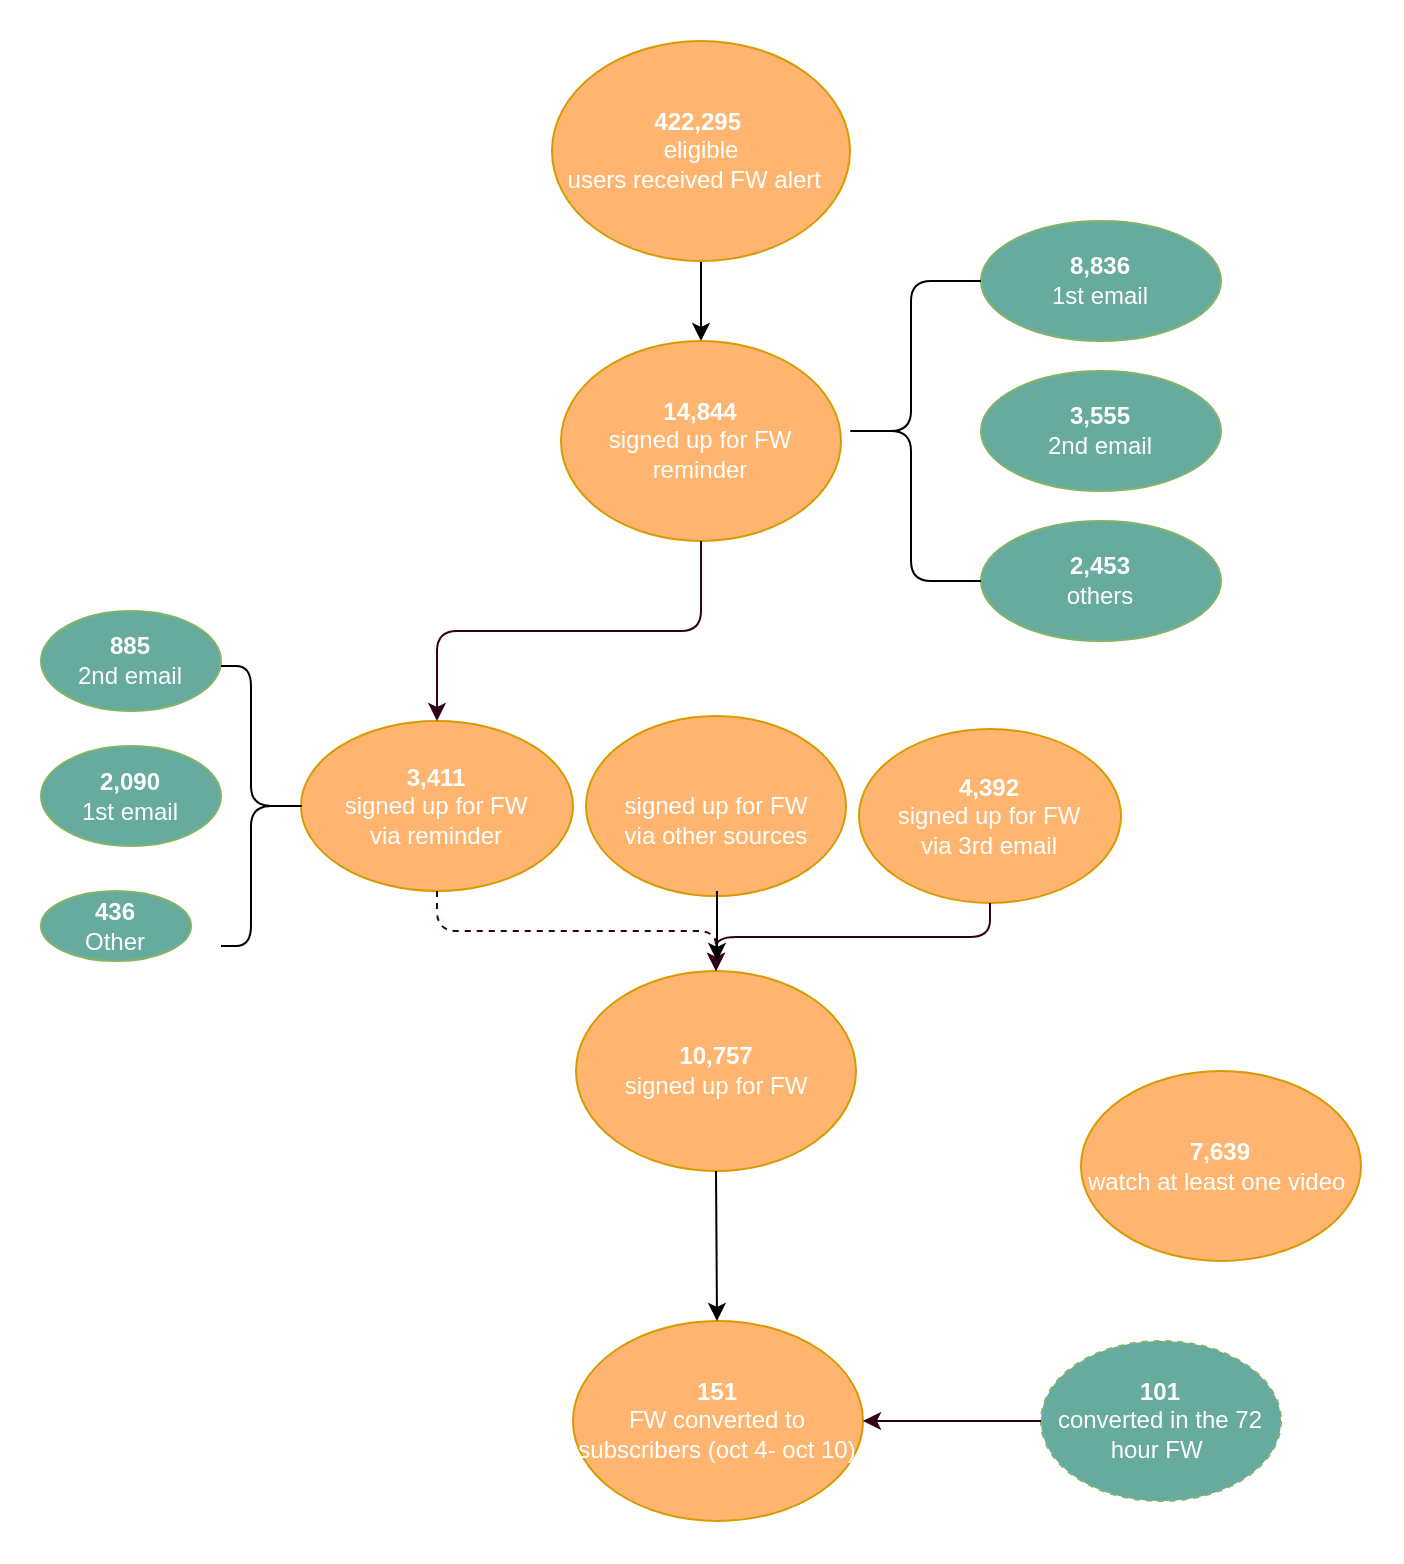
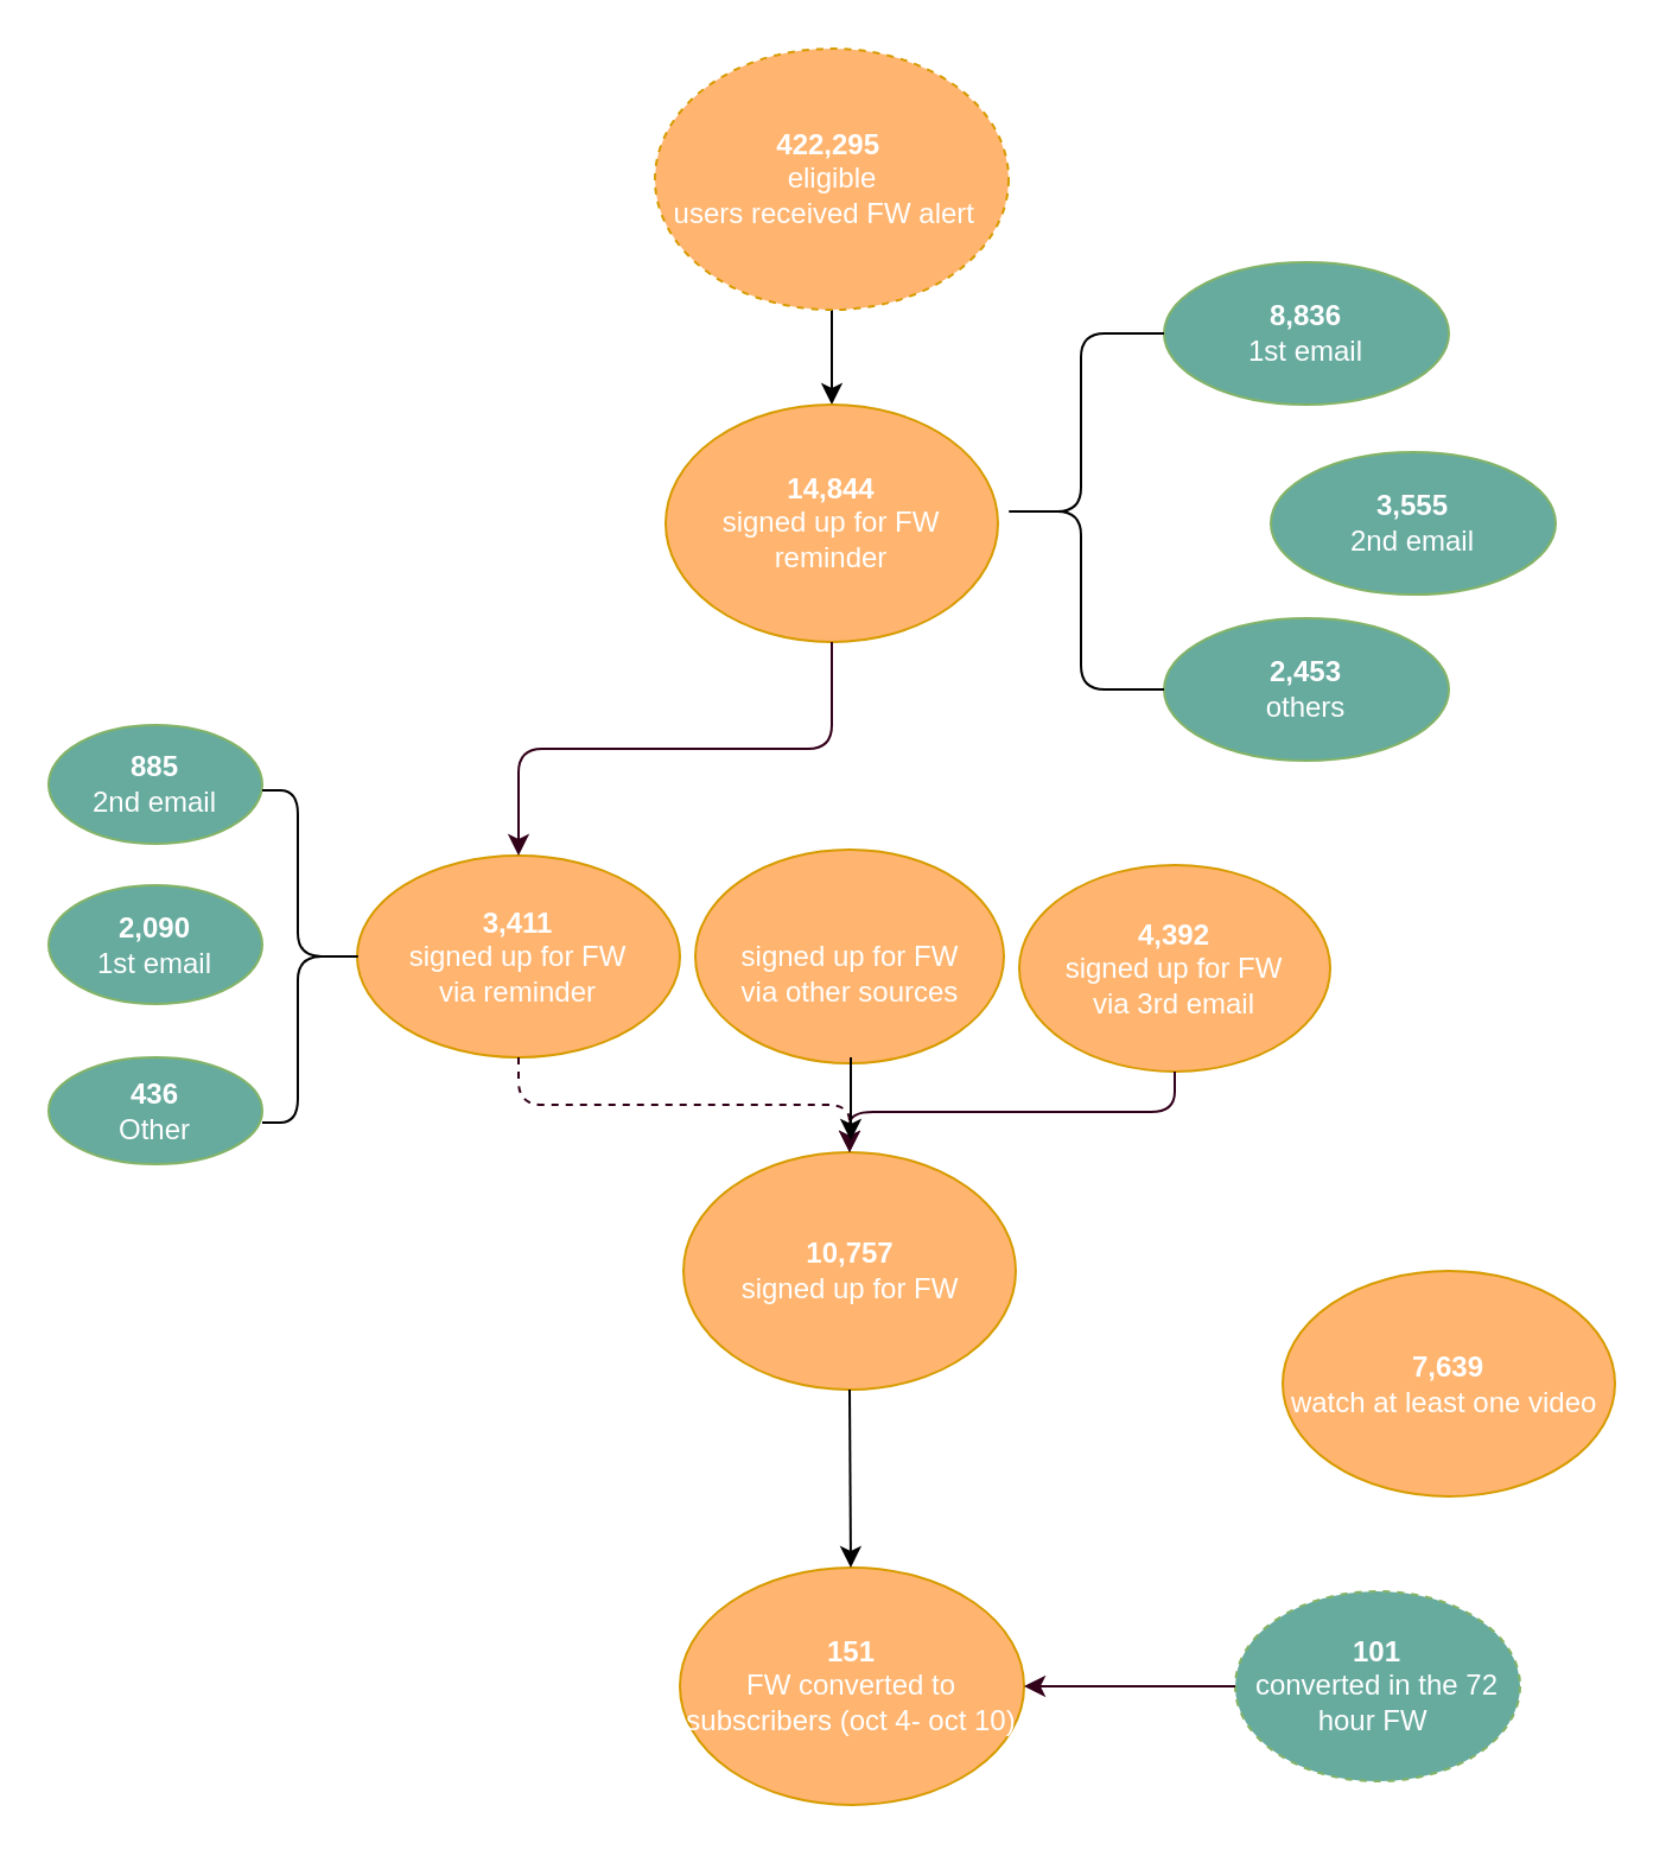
- <mxCell id="3" value="&lt;div&gt;&lt;span style=&quot;color: rgb(255 , 255 , 255)&quot;&gt;&lt;b&gt;422,295&amp;nbsp;&lt;/b&gt;&lt;/span&gt;&lt;/div&gt;&lt;div&gt;&lt;font color=&quot;#ffffff&quot;&gt;eligible users&amp;nbsp;&lt;span&gt;received&lt;/span&gt;&amp;nbsp;FW&amp;nbsp;alert&amp;nbsp;&amp;nbsp;&lt;/font&gt;&lt;/div&gt;" style="ellipse;whiteSpace=wrap;html=1;fillColor=#FFB570;strokeColor=#d79b00;align=center;" vertex="1" parent="1"><mxGeometry x="275.5" y="20" width="149" height="110" as="geometry" /></mxCell>
+ <mxCell id="3" value="&lt;div&gt;&lt;span style=&quot;color: rgb(255 , 255 , 255)&quot;&gt;&lt;b&gt;422,295&amp;nbsp;&lt;/b&gt;&lt;/span&gt;&lt;/div&gt;&lt;div&gt;&lt;font color=&quot;#ffffff&quot;&gt;eligible users&amp;nbsp;&lt;span&gt;received&lt;/span&gt;&amp;nbsp;FW&amp;nbsp;alert&amp;nbsp;&amp;nbsp;&lt;/font&gt;&lt;/div&gt;" style="ellipse;whiteSpace=wrap;html=1;fillColor=#FFB570;strokeColor=#d79b00;align=center;dashed=1;" vertex="1" parent="1"><mxGeometry x="275.5" y="20" width="149" height="110" as="geometry" /></mxCell>
- <mxCell id="6" value="&lt;font color=&quot;#ffffff&quot;&gt;&lt;b&gt;3,555&lt;/b&gt;&lt;br&gt;2nd email&lt;br&gt;&lt;/font&gt;" style="ellipse;whiteSpace=wrap;html=1;fillColor=#67AB9F;strokeColor=#82b366;" vertex="1" parent="1"><mxGeometry x="490" y="185" width="120" height="60" as="geometry" /></mxCell>
+ <mxCell id="6" value="&lt;font color=&quot;#ffffff&quot;&gt;&lt;b&gt;3,555&lt;/b&gt;&lt;br&gt;2nd email&lt;br&gt;&lt;/font&gt;" style="ellipse;whiteSpace=wrap;html=1;fillColor=#67AB9F;strokeColor=#82b366;" vertex="1" parent="1"><mxGeometry x="535" y="190" width="120" height="60" as="geometry" /></mxCell>
- <mxCell id="15" value="&lt;font color=&quot;#ffffff&quot;&gt;&lt;b&gt;&lt;br&gt;436&lt;/b&gt;&lt;br&gt;Other&lt;br&gt;&lt;br&gt;&lt;/font&gt;" style="ellipse;whiteSpace=wrap;html=1;fillColor=#67AB9F;strokeColor=#82b366;" vertex="1" parent="1"><mxGeometry x="20" y="445" width="75" height="35" as="geometry" /></mxCell>
+ <mxCell id="15" value="&lt;font color=&quot;#ffffff&quot;&gt;&lt;b&gt;&lt;br&gt;436&lt;/b&gt;&lt;br&gt;Other&lt;br&gt;&lt;br&gt;&lt;/font&gt;" style="ellipse;whiteSpace=wrap;html=1;fillColor=#67AB9F;strokeColor=#82b366;" vertex="1" parent="1"><mxGeometry x="20" y="445" width="90" height="45" as="geometry" /></mxCell>
